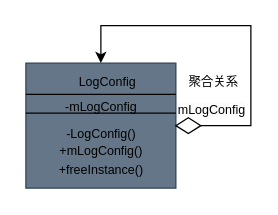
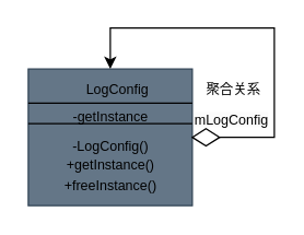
- <mxCell id="7" value="&lt;font style=&quot;font-size: 10px;&quot;&gt;-mLogConfig&lt;/font&gt;" style="text;html=1;align=center;verticalAlign=middle;resizable=0;points=[];autosize=1;strokeColor=none;fillColor=none;" vertex="1" parent="2"><mxGeometry x="20" y="50" width="80" height="30" as="geometry" /></mxCell>
+ <mxCell id="7" value="&lt;font style=&quot;font-size: 10px;&quot;&gt;-getInstance&lt;/font&gt;" style="text;html=1;align=center;verticalAlign=middle;resizable=0;points=[];autosize=1;strokeColor=none;fillColor=none;" vertex="1" parent="2"><mxGeometry x="20" y="50" width="80" height="30" as="geometry" /></mxCell>
- <mxCell id="8" value="&lt;font style=&quot;font-size: 10px;&quot;&gt;-LogConfig()&lt;br&gt;+mLogConfig()&lt;br&gt;+freeInstance()&lt;br&gt;&lt;/font&gt;" style="text;html=1;align=center;verticalAlign=middle;resizable=0;points=[];autosize=1;strokeColor=none;fillColor=none;" vertex="1" parent="2"><mxGeometry x="15" y="70" width="90" height="60" as="geometry" /></mxCell>
+ <mxCell id="8" value="&lt;font style=&quot;font-size: 10px;&quot;&gt;-LogConfig()&lt;br&gt;+getInstance()&lt;br&gt;+freeInstance()&lt;br&gt;&lt;/font&gt;" style="text;html=1;align=center;verticalAlign=middle;resizable=0;points=[];autosize=1;strokeColor=none;fillColor=none;" vertex="1" parent="2"><mxGeometry x="15" y="70" width="90" height="60" as="geometry" /></mxCell>
